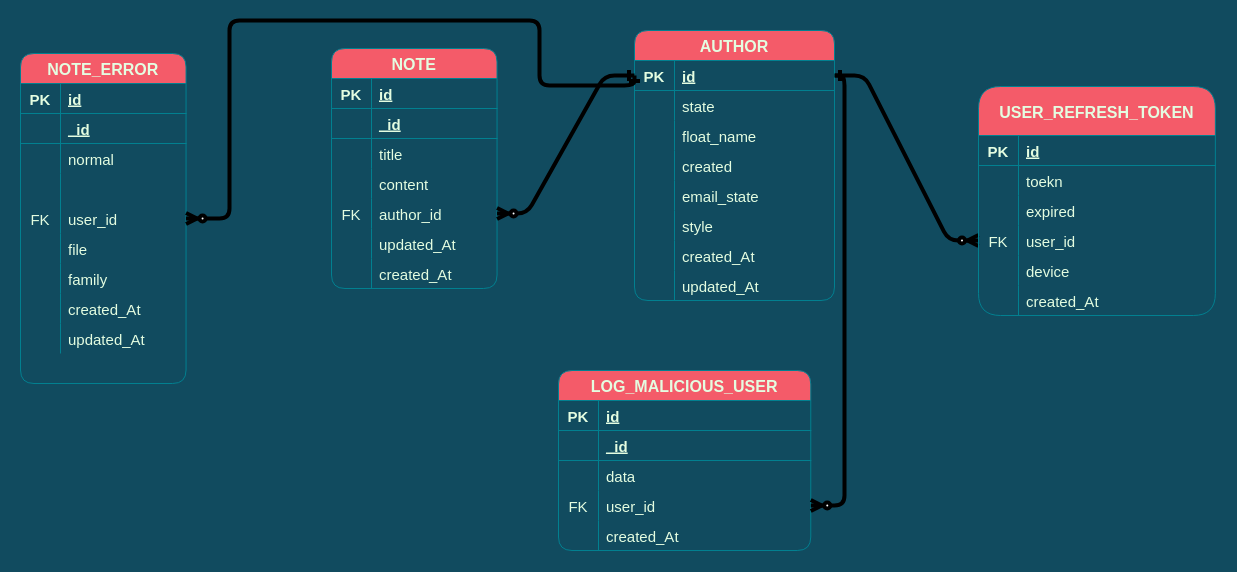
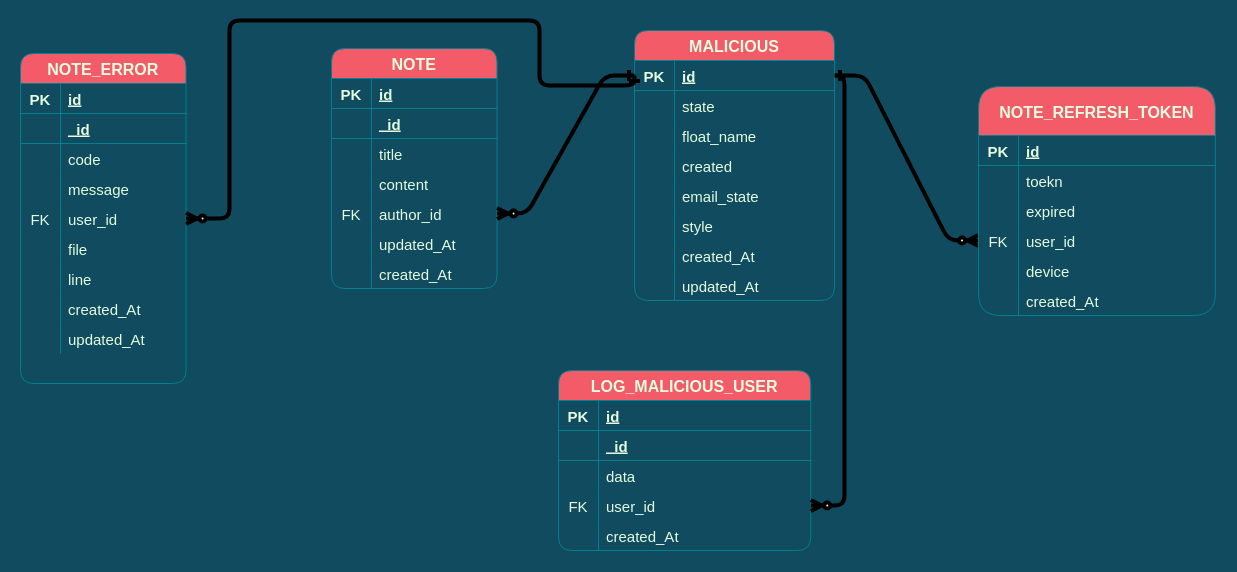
- <mxCell id="3" value="AUTHOR" style="shape=table;startSize=30;container=1;collapsible=1;childLayout=tableLayout;fixedRows=1;rowLines=0;fontStyle=1;align=center;resizeLast=1;fillColor=#F45B69;strokeColor=#028090;fontSize=16;labelBackgroundColor=none;labelBorderColor=none;fontColor=#E4FDE1;rounded=1;" parent="1" vertex="1"><mxGeometry x="634" y="30" width="200" height="270" as="geometry" /></mxCell>
+ <mxCell id="3" value="MALICIOUS" style="shape=table;startSize=30;container=1;collapsible=1;childLayout=tableLayout;fixedRows=1;rowLines=0;fontStyle=1;align=center;resizeLast=1;fillColor=#F45B69;strokeColor=#028090;fontSize=16;labelBackgroundColor=none;labelBorderColor=none;fontColor=#E4FDE1;rounded=1;" parent="1" vertex="1"><mxGeometry x="634" y="30" width="200" height="270" as="geometry" /></mxCell>
- <mxCell id="50" value="USER_REFRESH_TOKEN" style="shape=table;startSize=49;container=1;collapsible=1;childLayout=tableLayout;fixedRows=1;rowLines=0;fontStyle=1;align=center;resizeLast=1;fillColor=#F45B69;strokeColor=#028090;fontSize=16;labelBackgroundColor=none;labelBorderColor=none;fontColor=#E4FDE1;rounded=1;" parent="1" vertex="1"><mxGeometry x="978" y="86" width="236.867" height="229" as="geometry" /></mxCell>
+ <mxCell id="50" value="NOTE_REFRESH_TOKEN" style="shape=table;startSize=49;container=1;collapsible=1;childLayout=tableLayout;fixedRows=1;rowLines=0;fontStyle=1;align=center;resizeLast=1;fillColor=#F45B69;strokeColor=#028090;fontSize=16;labelBackgroundColor=none;labelBorderColor=none;fontColor=#E4FDE1;rounded=1;" parent="1" vertex="1"><mxGeometry x="978" y="86" width="236.867" height="229" as="geometry" /></mxCell>
- <mxCell id="79" value="normal" style="shape=partialRectangle;overflow=hidden;connectable=0;fillColor=none;top=0;left=0;bottom=0;right=0;align=left;spacingLeft=6;fontSize=15;strokeColor=#028090;fontColor=#E4FDE1;" vertex="1" parent="77"><mxGeometry x="40" width="125.552" height="30" as="geometry"><mxRectangle width="125.552" height="30" as="alternateBounds" /></mxGeometry></mxCell>
+ <mxCell id="79" value="code" style="shape=partialRectangle;overflow=hidden;connectable=0;fillColor=none;top=0;left=0;bottom=0;right=0;align=left;spacingLeft=6;fontSize=15;strokeColor=#028090;fontColor=#E4FDE1;" vertex="1" parent="77"><mxGeometry x="40" width="125.552" height="30" as="geometry"><mxRectangle width="125.552" height="30" as="alternateBounds" /></mxGeometry></mxCell>
+ <mxCell id="82" value="message" style="shape=partialRectangle;overflow=hidden;connectable=0;fillColor=none;top=0;left=0;bottom=0;right=0;align=left;spacingLeft=6;fontSize=15;strokeColor=#028090;fontColor=#E4FDE1;" vertex="1" parent="80"><mxGeometry x="40" width="125.552" height="30" as="geometry"><mxRectangle width="125.552" height="30" as="alternateBounds" /></mxGeometry></mxCell>
- <mxCell id="91" value="family" style="shape=partialRectangle;overflow=hidden;connectable=0;fillColor=none;top=0;left=0;bottom=0;right=0;align=left;spacingLeft=6;fontSize=15;strokeColor=#028090;fontColor=#E4FDE1;" vertex="1" parent="89"><mxGeometry x="40" width="125.552" height="30" as="geometry"><mxRectangle width="125.552" height="30" as="alternateBounds" /></mxGeometry></mxCell>
+ <mxCell id="91" value="line" style="shape=partialRectangle;overflow=hidden;connectable=0;fillColor=none;top=0;left=0;bottom=0;right=0;align=left;spacingLeft=6;fontSize=15;strokeColor=#028090;fontColor=#E4FDE1;" vertex="1" parent="89"><mxGeometry x="40" width="125.552" height="30" as="geometry"><mxRectangle width="125.552" height="30" as="alternateBounds" /></mxGeometry></mxCell>
